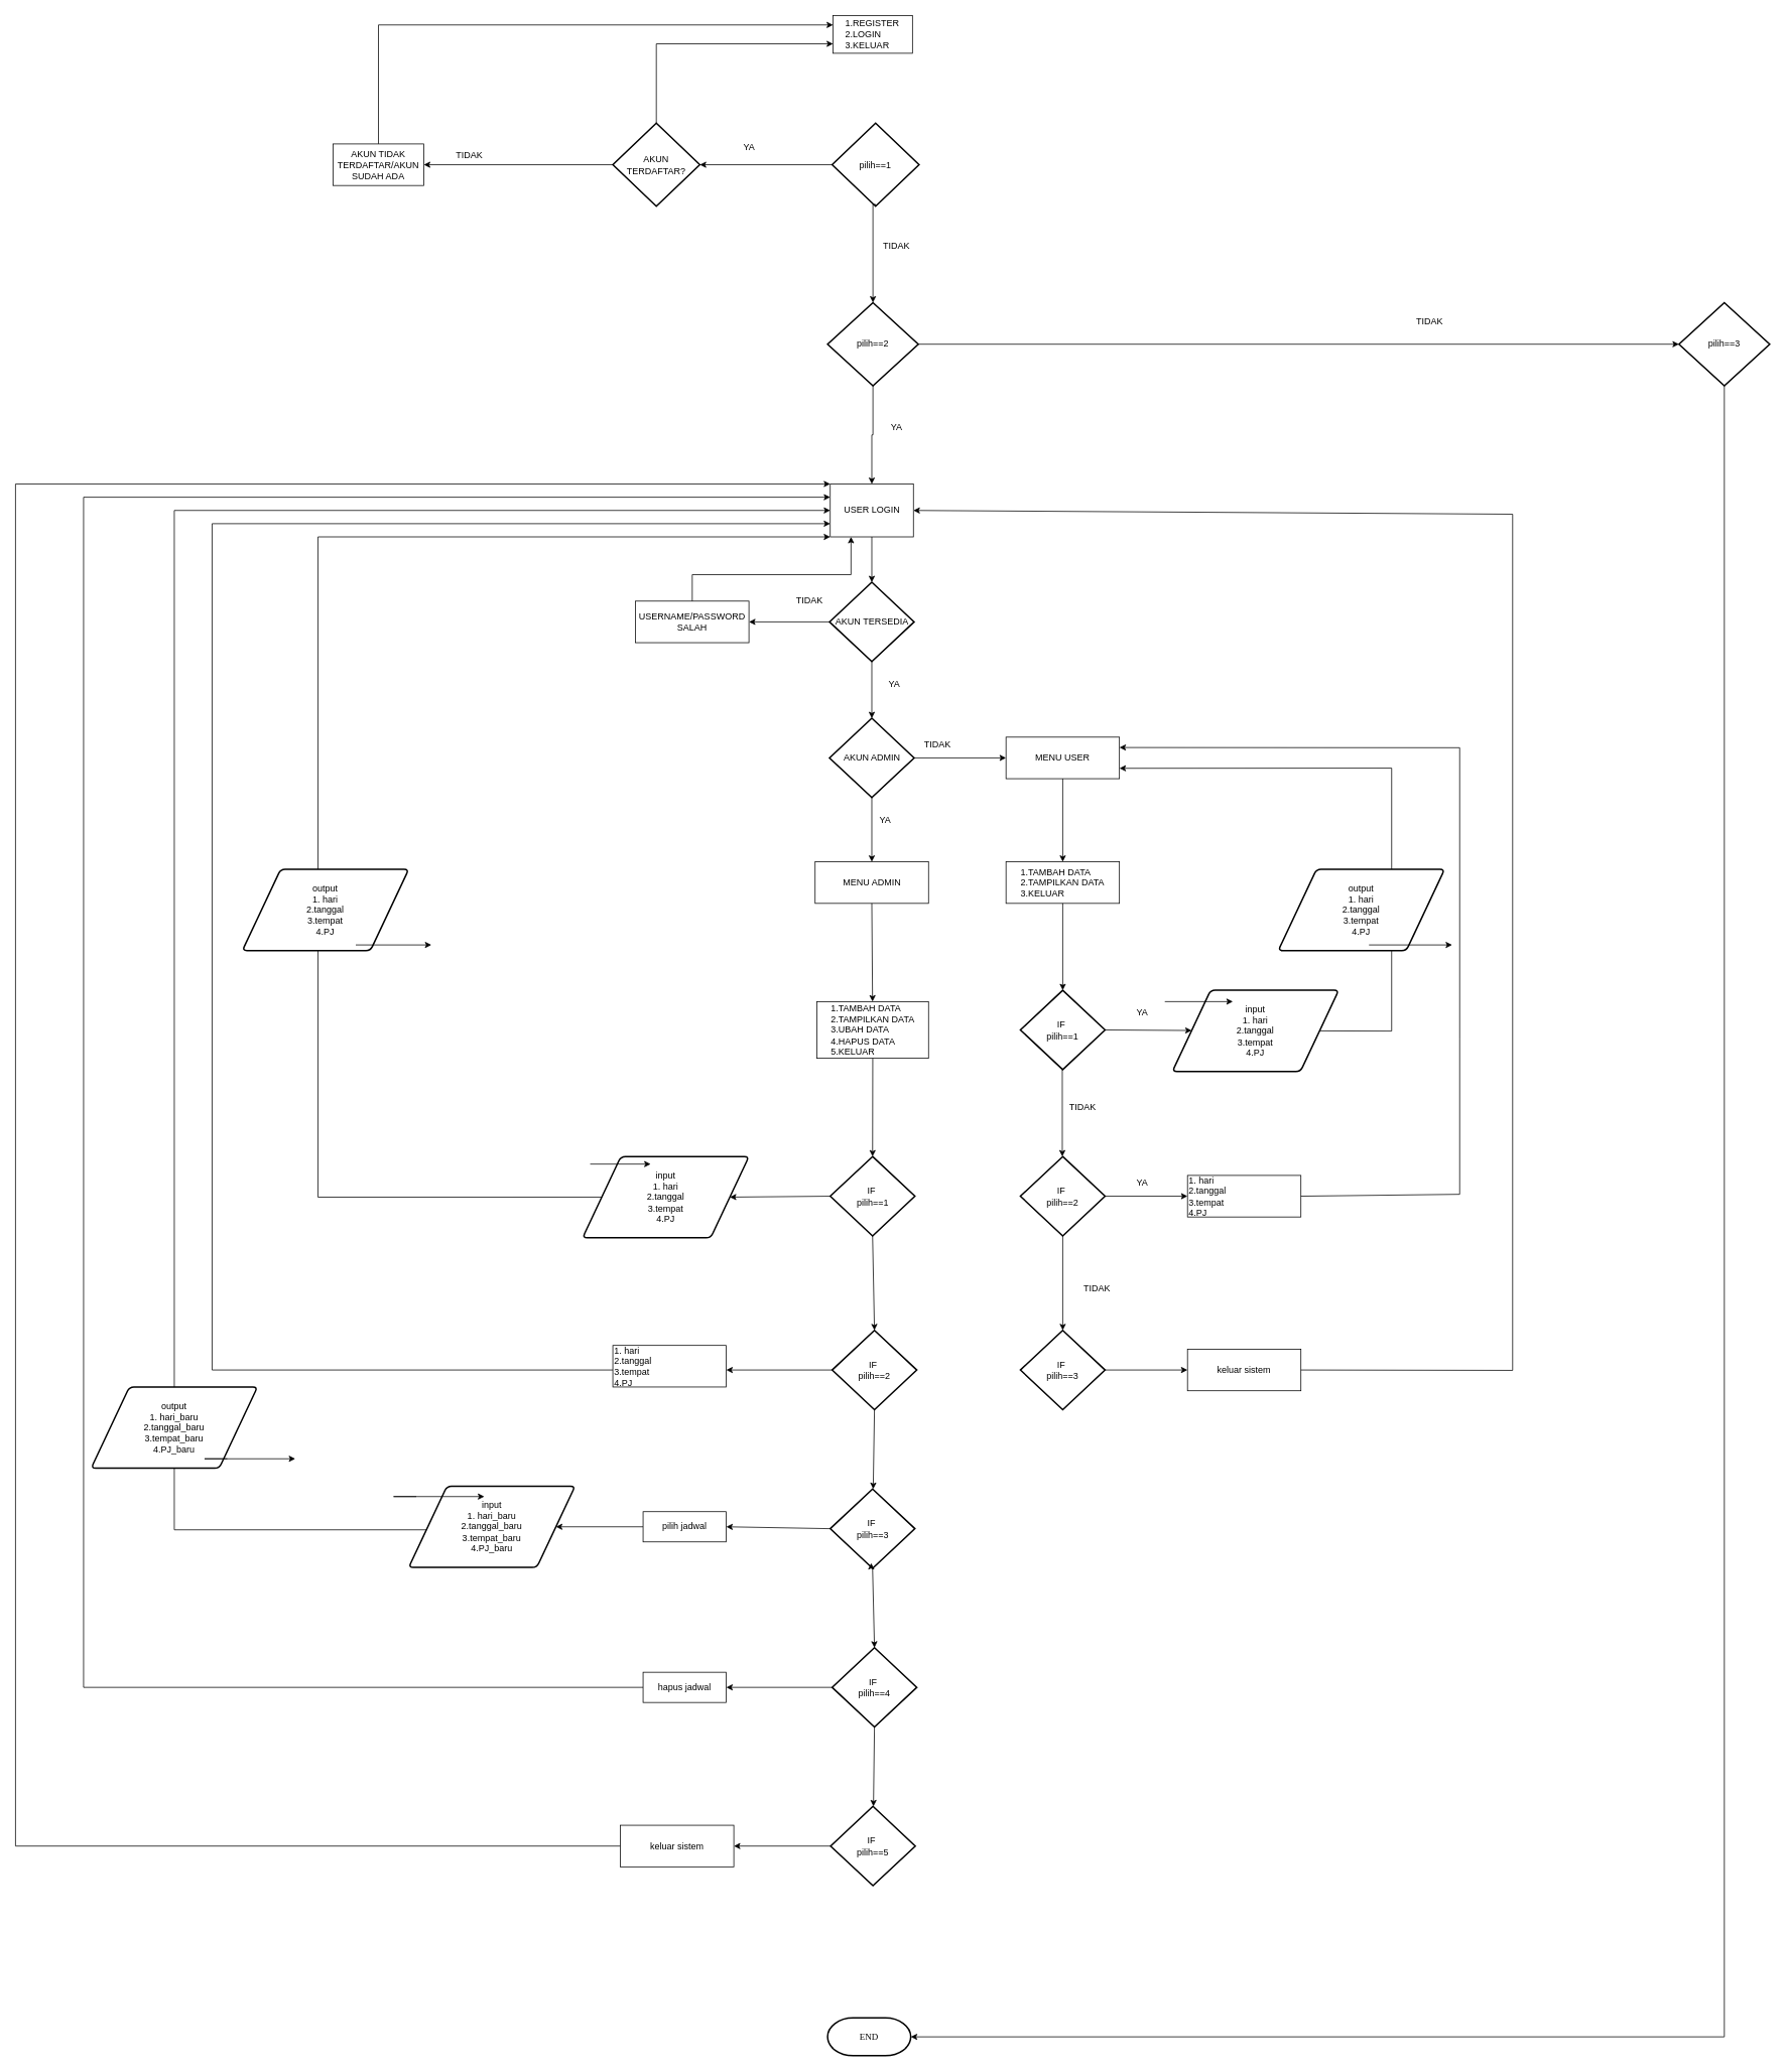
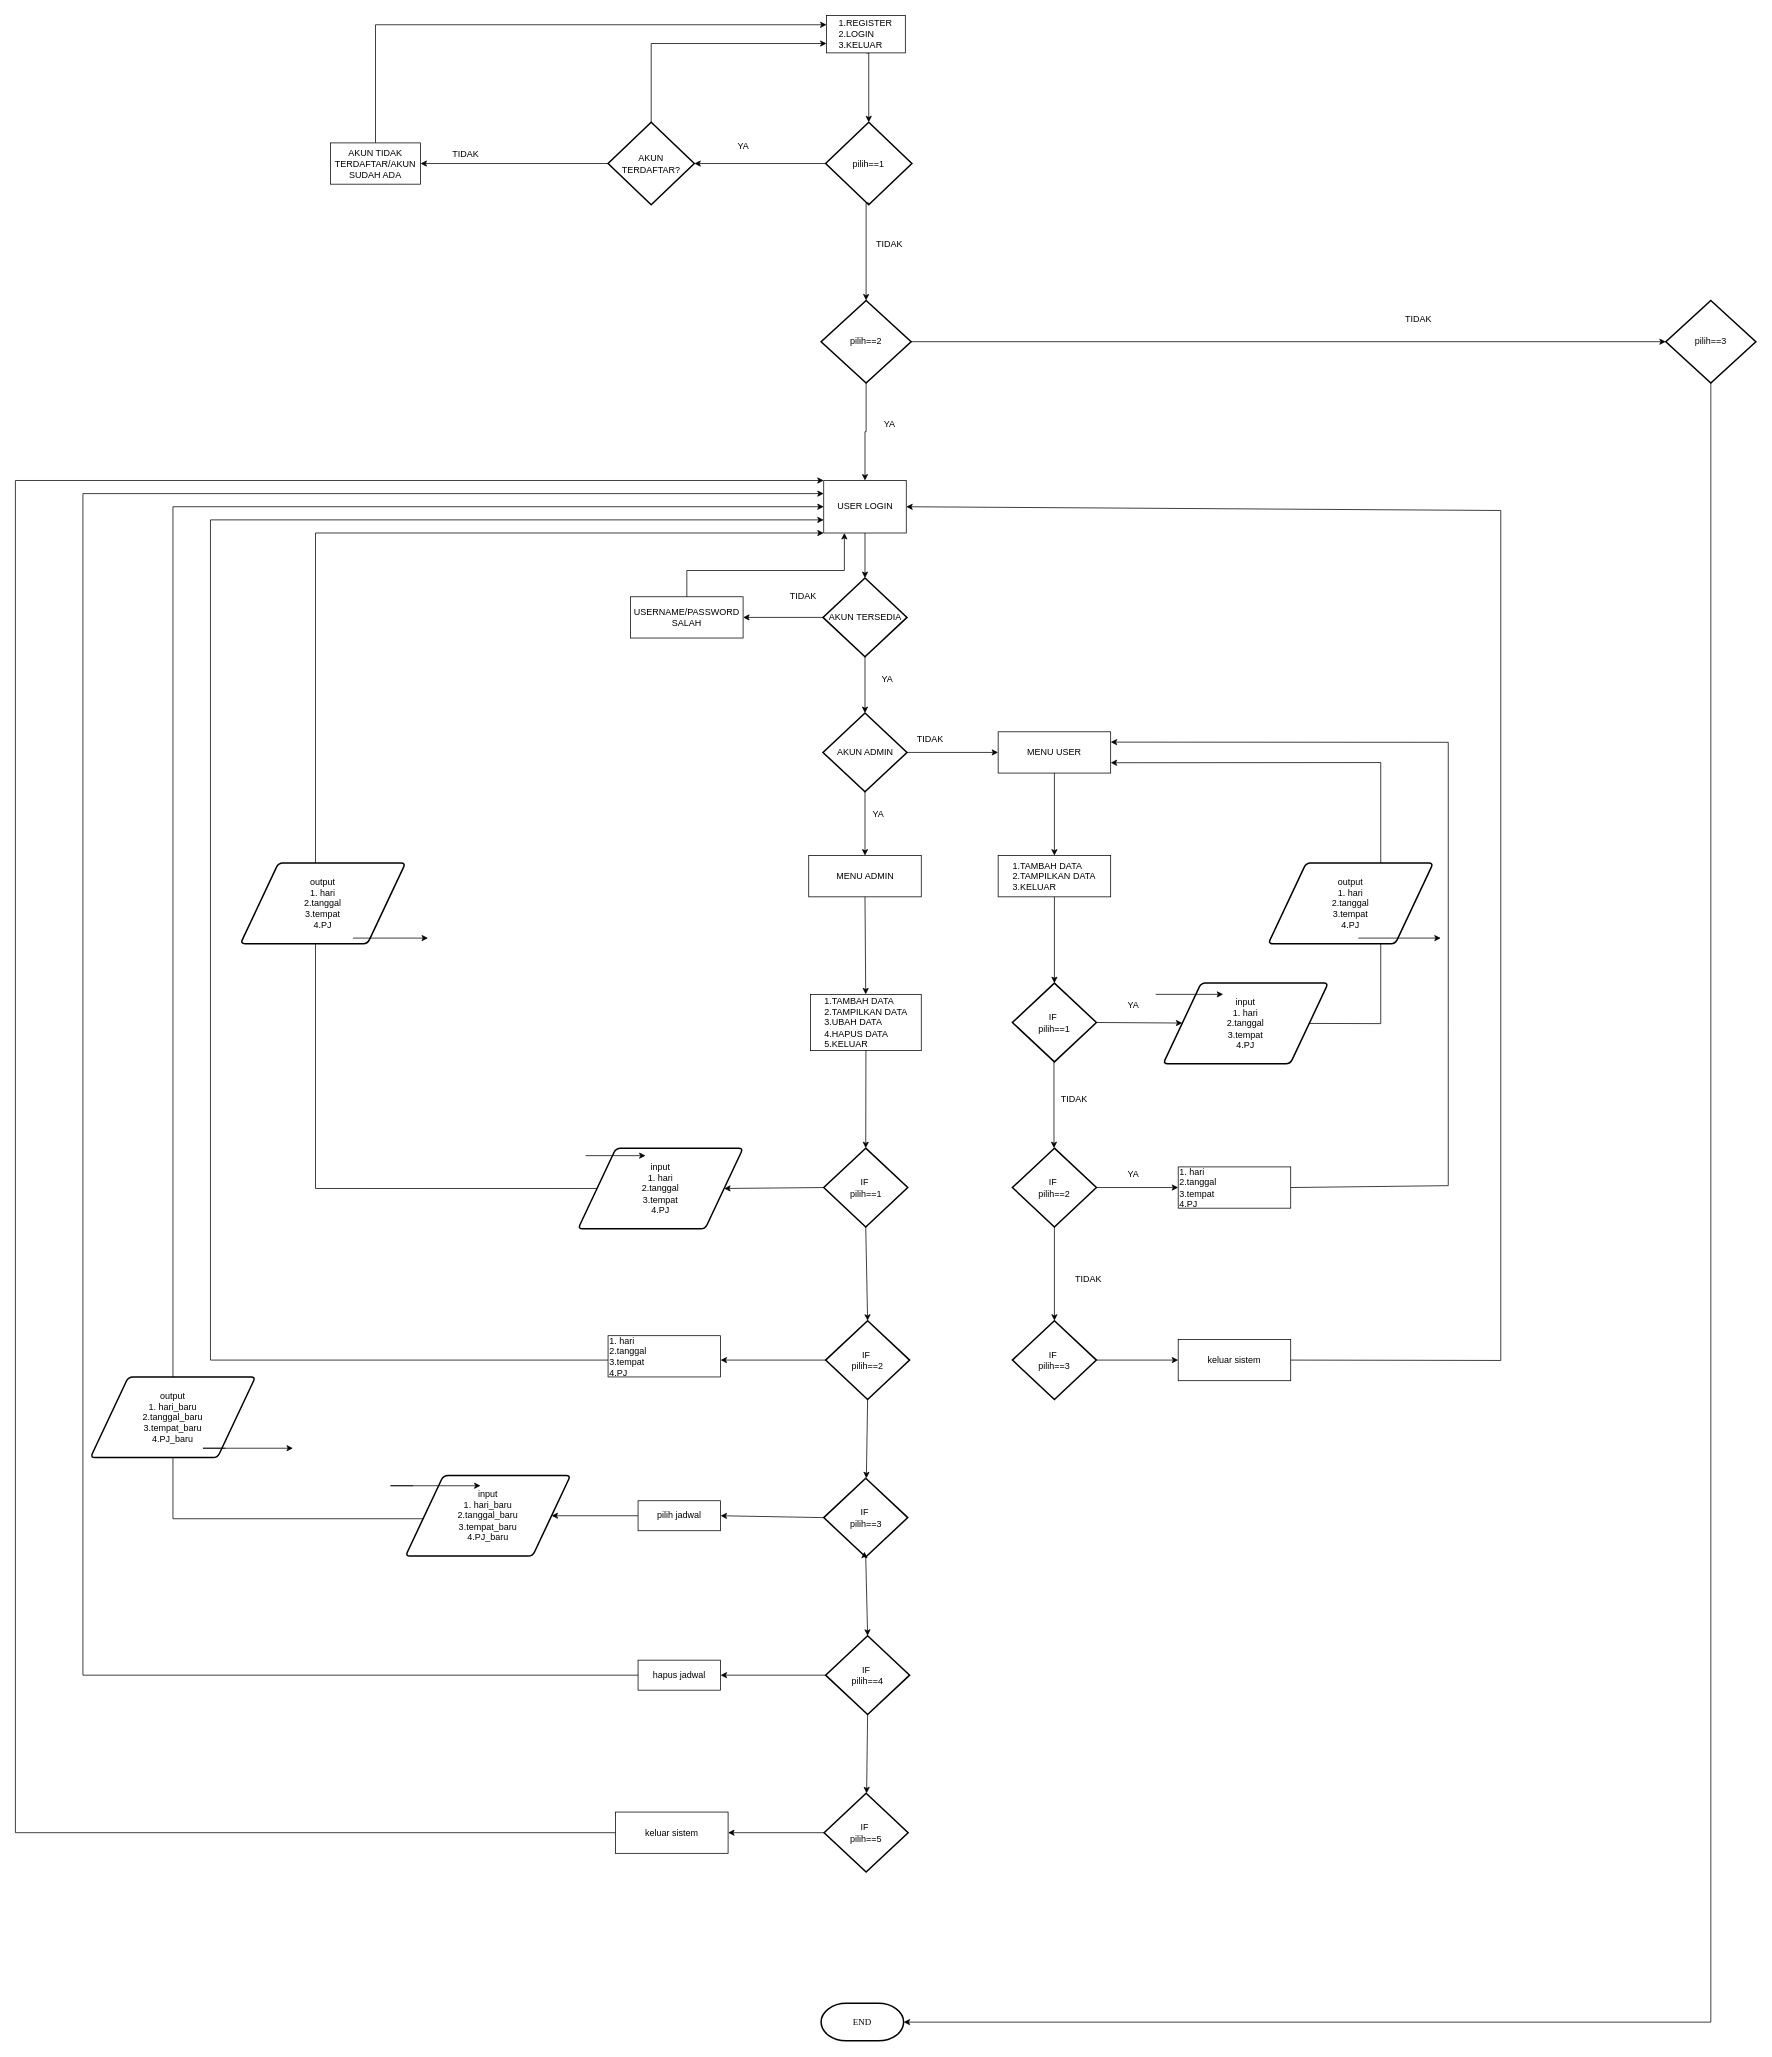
+ <mxCell id="2" style="edgeStyle=orthogonalEdgeStyle;rounded=0;orthogonalLoop=1;jettySize=auto;html=1;exitX=0.5;exitY=1;exitDx=0;exitDy=0;entryX=0.5;entryY=0;entryDx=0;entryDy=0;entryPerimeter=0;" parent="1" source="3" target="75" edge="1"><mxGeometry relative="1" as="geometry"><Array as="points"><mxPoint x="1158" y="70" /></Array></mxGeometry></mxCell>
